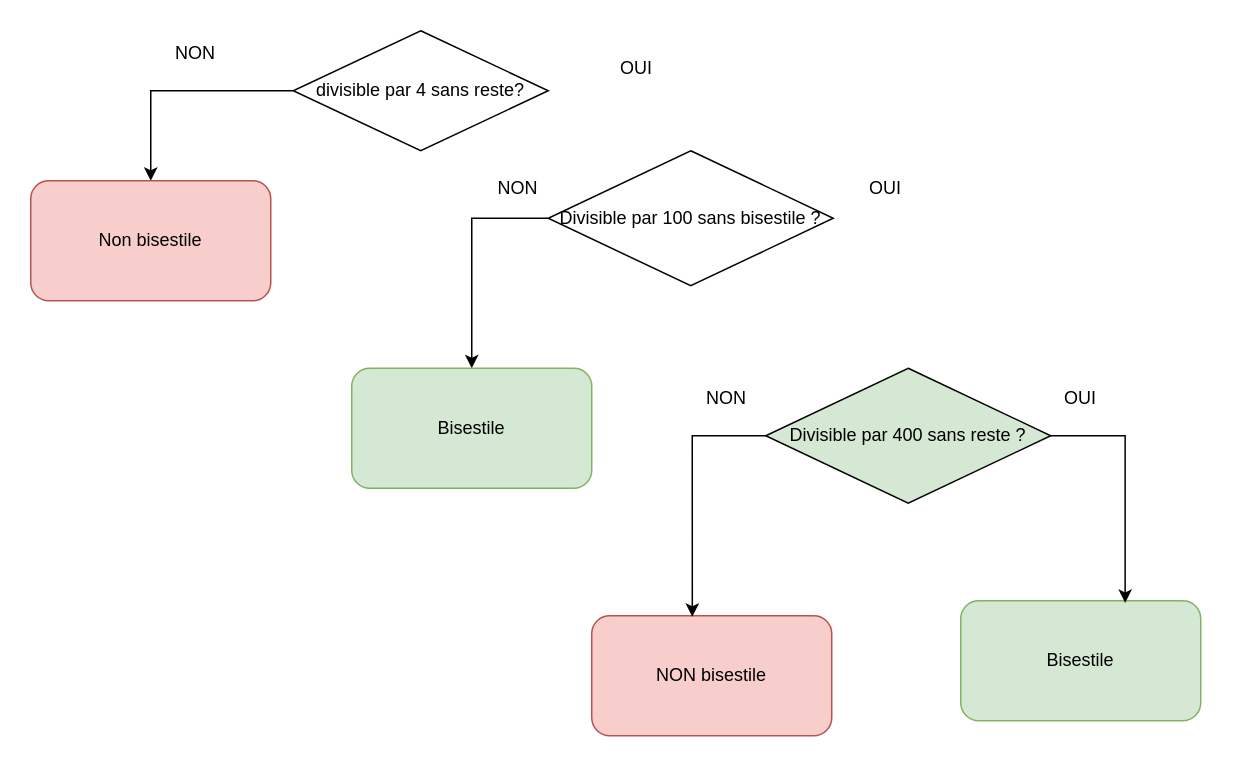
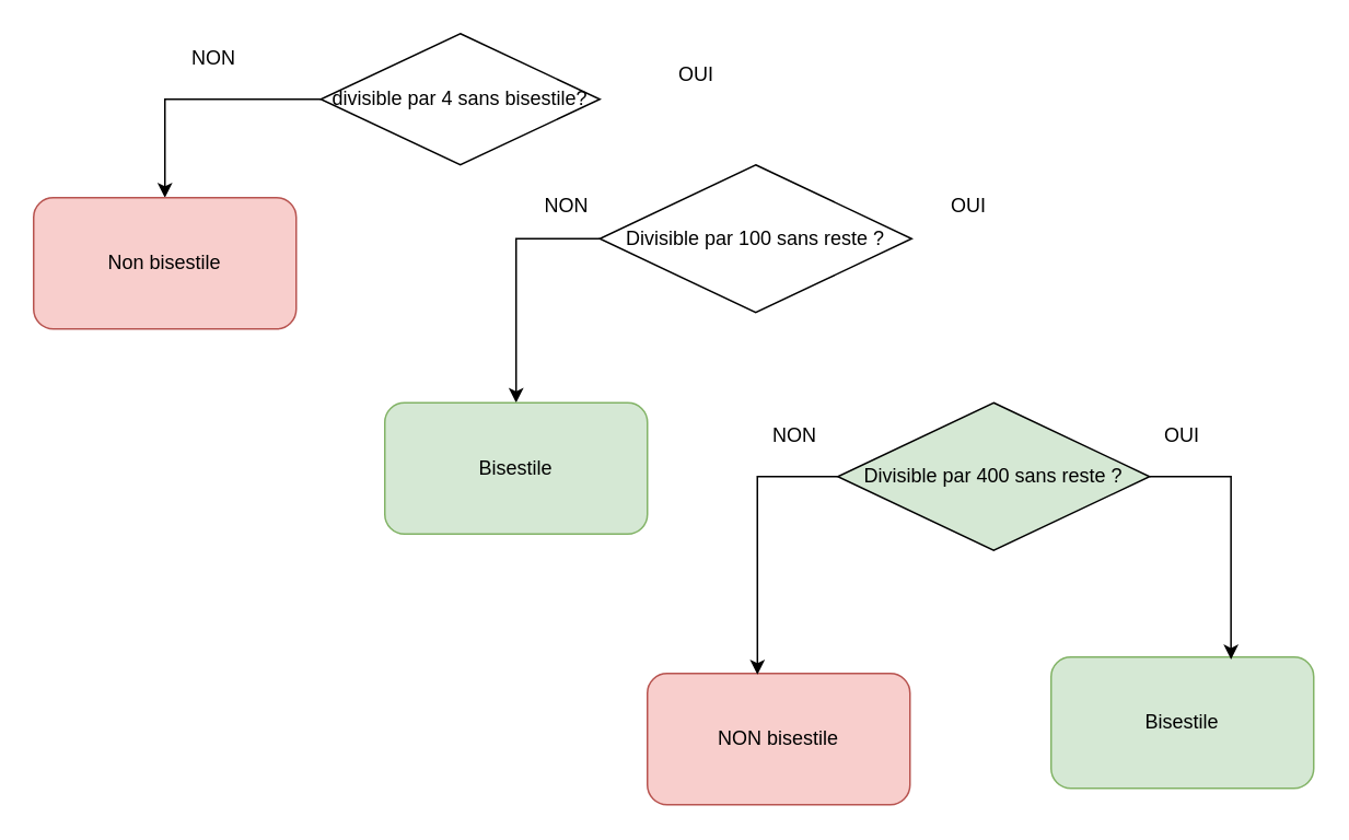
- <mxCell id="3" value="divisible par 4 sans reste?" style="rhombus;whiteSpace=wrap;html=1;" vertex="1" parent="1"><mxGeometry x="195" y="20" width="170" height="80" as="geometry" /></mxCell>
+ <mxCell id="3" value="divisible par 4 sans bisestile?" style="rhombus;whiteSpace=wrap;html=1;" vertex="1" parent="1"><mxGeometry x="195" y="20" width="170" height="80" as="geometry" /></mxCell>
- <mxCell id="6" value="Divisible par 100 sans bisestile ?" style="rhombus;whiteSpace=wrap;html=1;" vertex="1" parent="1"><mxGeometry x="365" y="100" width="190" height="90" as="geometry" /></mxCell>
+ <mxCell id="6" value="Divisible par 100 sans reste ?" style="rhombus;whiteSpace=wrap;html=1;" vertex="1" parent="1"><mxGeometry x="365" y="100" width="190" height="90" as="geometry" /></mxCell>
